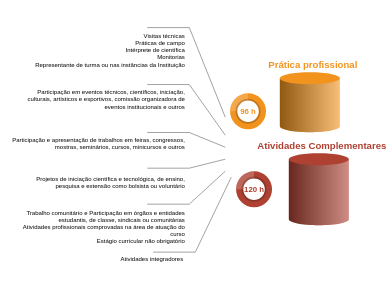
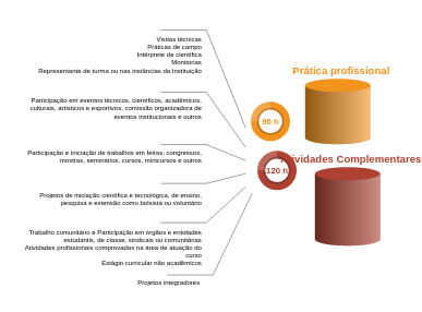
- <mxCell id="12" value="Participação em eventos técnicos, científicos, iniciação, culturais, artísticos e esportivos, comissão organizadora de eventos institucionais e outros" style="rounded=0;whiteSpace=wrap;shadow=0;strokeColor=none;strokeWidth=6;fillColor=none;fontSize=10;fontColor=#000000;align=right;html=1;" vertex="1" parent="1"><mxGeometry x="20" y="140" width="290" height="50" as="geometry" /></mxCell>
+ <mxCell id="12" value="Participação em eventos técnicos, científicos, acadêmicos, culturais, artísticos e esportivos, comissão organizadora de eventos institucionais e outros" style="rounded=0;whiteSpace=wrap;shadow=0;strokeColor=none;strokeWidth=6;fillColor=none;fontSize=10;fontColor=#000000;align=right;html=1;" vertex="1" parent="1"><mxGeometry x="20" y="140" width="290" height="50" as="geometry" /></mxCell>
- <mxCell id="13" value="&lt;div style=&quot;font-size: 10px;&quot;&gt;Participação e apresentação de trabalhos em feiras, congressos, mostras, seminários, cursos, minicursos e outros&lt;/div&gt;&lt;div style=&quot;font-size: 10px;&quot;&gt;&lt;br style=&quot;font-size: 10px;&quot;&gt;&lt;/div&gt;" style="rounded=0;whiteSpace=wrap;shadow=0;strokeColor=none;strokeWidth=6;fillColor=none;fontSize=10;fontColor=#000000;align=right;html=1;" vertex="1" parent="1"><mxGeometry x="20" y="220" width="290" height="50" as="geometry" /></mxCell>
+ <mxCell id="13" value="&lt;div style=&quot;font-size: 10px;&quot;&gt;Participação e iniciação de trabalhos em feiras, congressos, mostras, seminários, cursos, minicursos e outros&lt;/div&gt;&lt;div style=&quot;font-size: 10px;&quot;&gt;&lt;br style=&quot;font-size: 10px;&quot;&gt;&lt;/div&gt;" style="rounded=0;whiteSpace=wrap;shadow=0;strokeColor=none;strokeWidth=6;fillColor=none;fontSize=10;fontColor=#000000;align=right;html=1;" vertex="1" parent="1"><mxGeometry x="20" y="220" width="290" height="50" as="geometry" /></mxCell>
- <mxCell id="5" value="120 h" style="verticalLabelPosition=middle;verticalAlign=middle;html=1;html=1;shape=mxgraph.infographic.partConcEllipse;fillColor=#AE4132;strokeColor=none;startAngle=0;endAngle=0.75;arcWidth=0.4;fontSize=13;fontColor=#AE4132;align=center;fontStyle=1;" vertex="1" parent="1"><mxGeometry x="393" y="285" width="60" height="60" as="geometry" /></mxCell>
+ <mxCell id="5" value="120 h" style="verticalLabelPosition=middle;verticalAlign=middle;html=1;html=1;shape=mxgraph.infographic.partConcEllipse;fillColor=#AE4132;strokeColor=none;startAngle=0;endAngle=0.75;arcWidth=0.4;fontSize=13;fontColor=#AE4132;align=center;fontStyle=1;" vertex="1" parent="1"><mxGeometry x="393" y="230" width="60" height="60" as="geometry" /></mxCell>
- <mxCell id="15" value="&lt;span style=&quot;background-color: rgb(255 , 255 , 255) ; font-size: 10px&quot;&gt;&lt;font style=&quot;font-size: 10px&quot;&gt;&lt;div style=&quot;font-size: 10px&quot;&gt;Trabalho comunitário e Participação em órgãos e entidades estudantis, de classe, sindicais ou comunitárias&lt;/div&gt;&lt;div style=&quot;font-size: 10px&quot;&gt;Atividades profissionais comprovadas na área de atuação do curso&lt;/div&gt;&lt;div style=&quot;font-size: 10px&quot;&gt;Estágio curricular não obrigatório&lt;/div&gt;&lt;/font&gt;&lt;/span&gt;" style="rounded=0;whiteSpace=wrap;shadow=0;strokeColor=none;strokeWidth=6;fillColor=none;fontSize=10;fontColor=#000000;align=right;html=1;" vertex="1" parent="1"><mxGeometry x="20" y="345" width="290" height="65" as="geometry" /></mxCell>
+ <mxCell id="15" value="&lt;span style=&quot;background-color: rgb(255 , 255 , 255) ; font-size: 10px&quot;&gt;&lt;font style=&quot;font-size: 10px&quot;&gt;&lt;div style=&quot;font-size: 10px&quot;&gt;Trabalho comunitário e Participação em órgãos e entidades estudantis, de classe, sindicais ou comunitárias&lt;/div&gt;&lt;div style=&quot;font-size: 10px&quot;&gt;Atividades profissionais comprovadas na área de atuação do curso&lt;/div&gt;&lt;div style=&quot;font-size: 10px&quot;&gt;Estágio curricular não acadêmicos&lt;/div&gt;&lt;/font&gt;&lt;/span&gt;" style="rounded=0;whiteSpace=wrap;shadow=0;strokeColor=none;strokeWidth=6;fillColor=none;fontSize=10;fontColor=#000000;align=right;html=1;" vertex="1" parent="1"><mxGeometry x="20" y="345" width="290" height="65" as="geometry" /></mxCell>
- <mxCell id="17" value="&lt;span style=&quot;background-color: rgb(255 , 255 , 255) ; font-size: 10px&quot;&gt;&lt;font style=&quot;font-size: 10px&quot;&gt;&lt;div style=&quot;font-size: 10px&quot;&gt;Atividades integradores&amp;nbsp;&lt;/div&gt;&lt;div style=&quot;font-size: 10px&quot;&gt;&lt;br&gt;&lt;/div&gt;&lt;/font&gt;&lt;/span&gt;" style="rounded=0;whiteSpace=wrap;shadow=0;strokeColor=none;strokeWidth=6;fillColor=none;fontSize=10;fontColor=#000000;align=right;html=1;" vertex="1" parent="1"><mxGeometry x="20" y="420" width="290" height="35" as="geometry" /></mxCell>
+ <mxCell id="17" value="&lt;span style=&quot;background-color: rgb(255 , 255 , 255) ; font-size: 10px&quot;&gt;&lt;font style=&quot;font-size: 10px&quot;&gt;&lt;div style=&quot;font-size: 10px&quot;&gt;Projetos integradores&amp;nbsp;&lt;/div&gt;&lt;div style=&quot;font-size: 10px&quot;&gt;&lt;br&gt;&lt;/div&gt;&lt;/font&gt;&lt;/span&gt;" style="rounded=0;whiteSpace=wrap;shadow=0;strokeColor=none;strokeWidth=6;fillColor=none;fontSize=10;fontColor=#000000;align=right;html=1;" vertex="1" parent="1"><mxGeometry x="20" y="420" width="290" height="35" as="geometry" /></mxCell>
